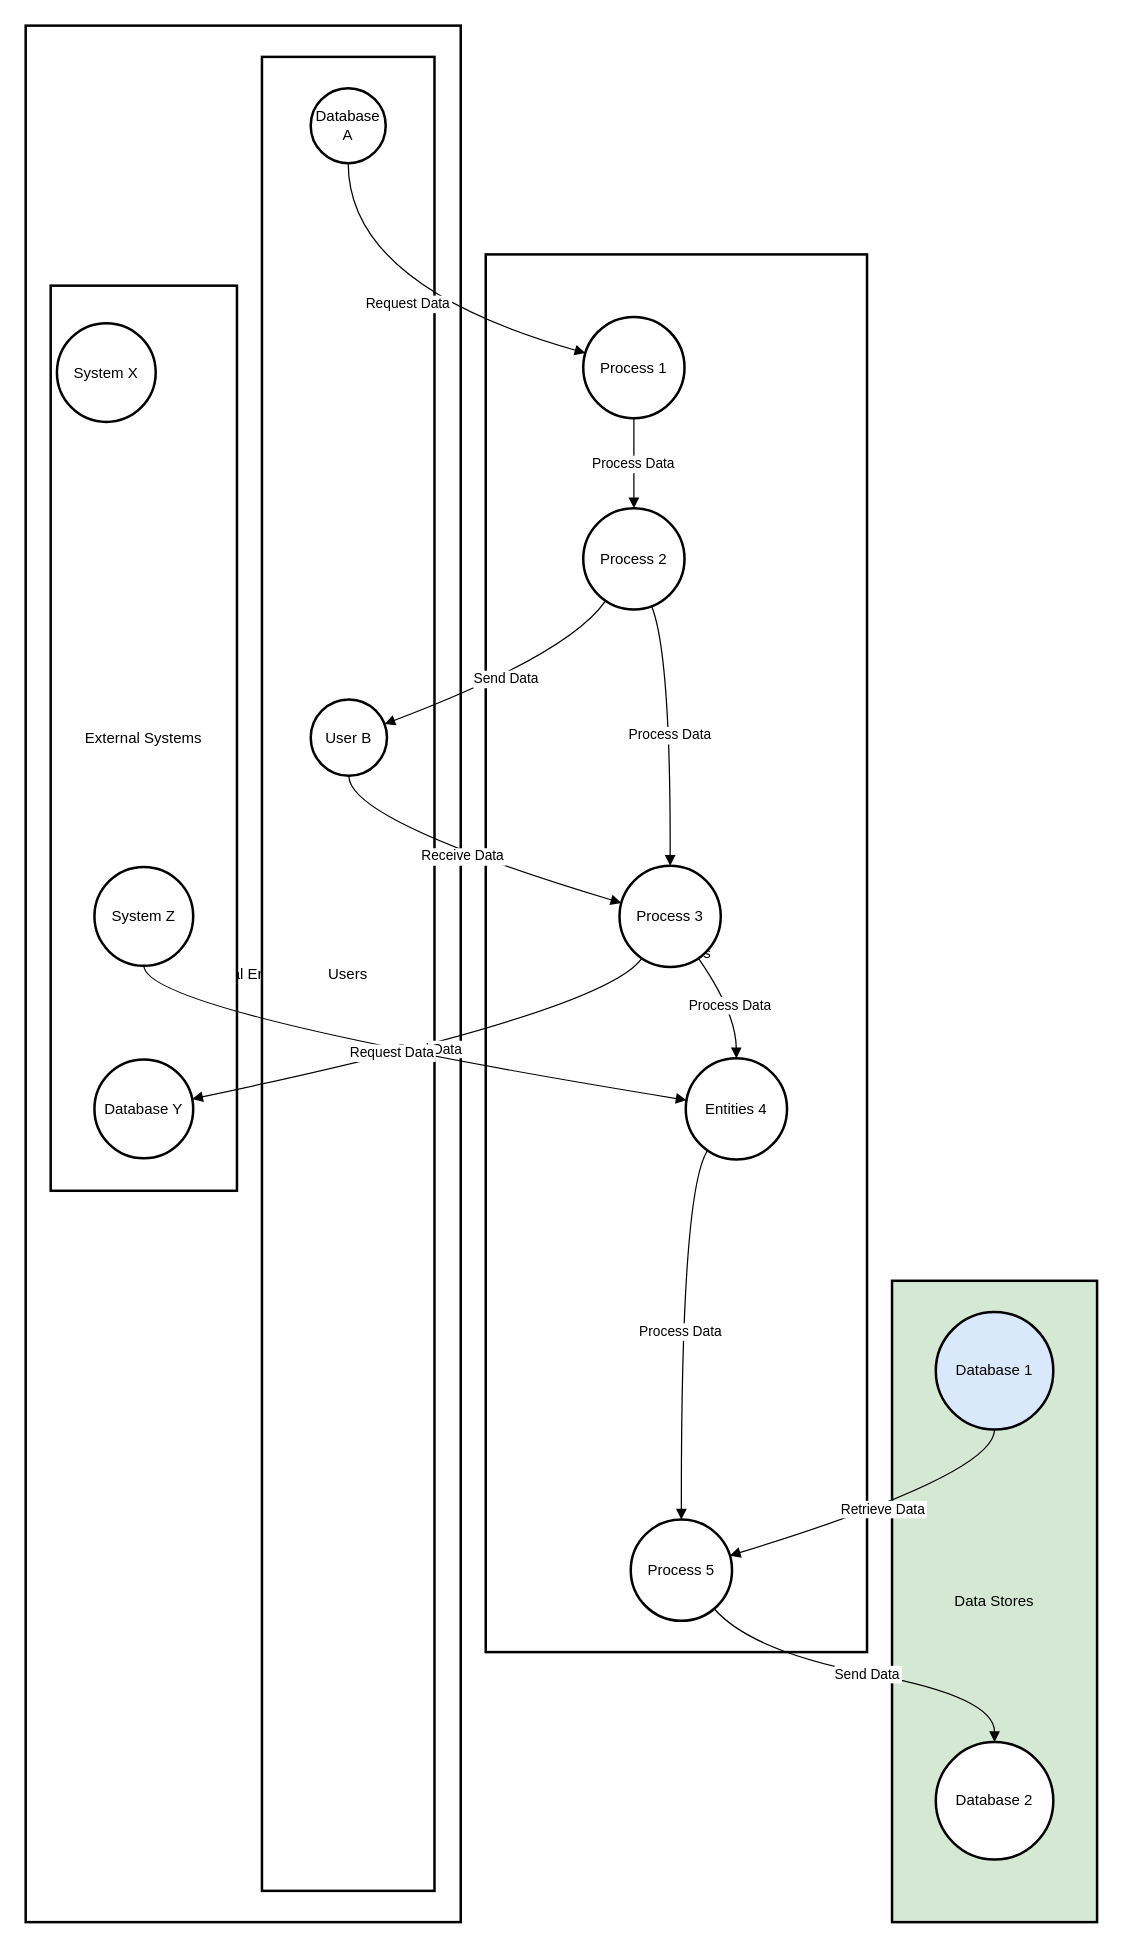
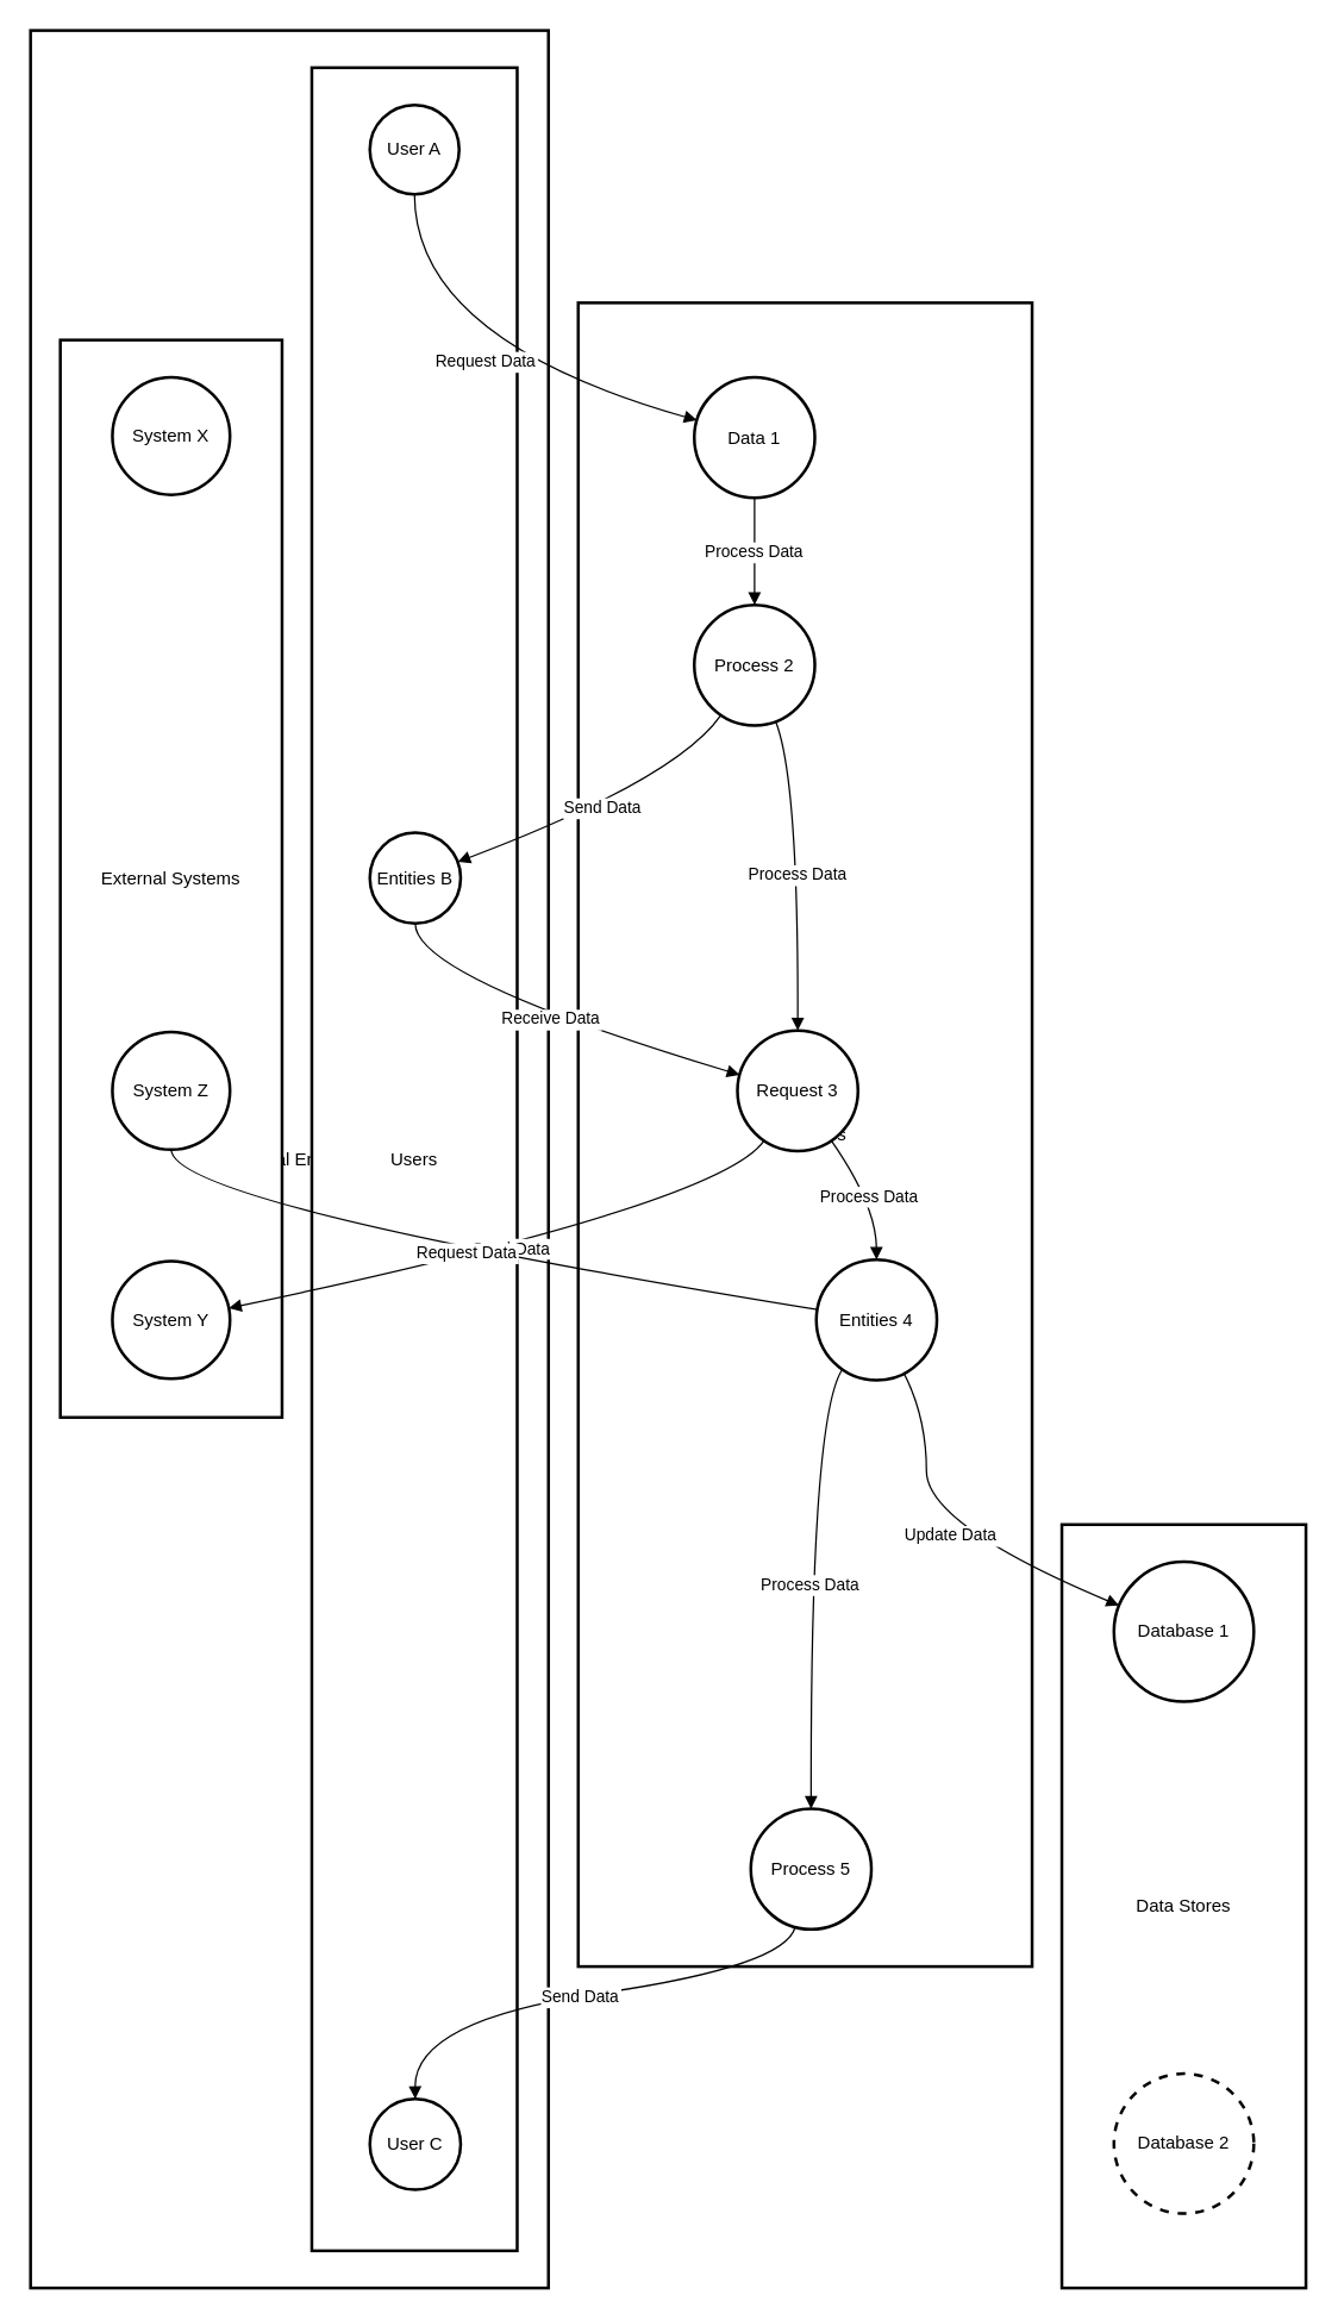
- <mxCell id="7" value="Database A" style="ellipse;aspect=fixed;strokeWidth=2;whiteSpace=wrap;" vertex="1" parent="1"><mxGeometry x="248" y="70" width="60" height="60" as="geometry" /></mxCell>
+ <mxCell id="7" value="User A" style="ellipse;aspect=fixed;strokeWidth=2;whiteSpace=wrap;" vertex="1" parent="1"><mxGeometry x="248" y="70" width="60" height="60" as="geometry" /></mxCell>
- <mxCell id="13" value="Process 1" style="ellipse;aspect=fixed;strokeWidth=2;whiteSpace=wrap;" vertex="1" parent="1"><mxGeometry x="466" y="253" width="81" height="81" as="geometry" /></mxCell>
+ <mxCell id="13" value="Data 1" style="ellipse;aspect=fixed;strokeWidth=2;whiteSpace=wrap;" vertex="1" parent="1"><mxGeometry x="466" y="253" width="81" height="81" as="geometry" /></mxCell>
- <mxCell id="10" value="System X" style="ellipse;aspect=fixed;strokeWidth=2;whiteSpace=wrap;" vertex="1" parent="1"><mxGeometry x="45" y="258" width="79" height="79" as="geometry" /></mxCell>
+ <mxCell id="10" value="System X" style="ellipse;aspect=fixed;strokeWidth=2;whiteSpace=wrap;" vertex="1" parent="1"><mxGeometry x="75" y="253" width="79" height="79" as="geometry" /></mxCell>
- <mxCell id="8" value="User B" style="ellipse;aspect=fixed;strokeWidth=2;whiteSpace=wrap;" vertex="1" parent="1"><mxGeometry x="248" y="559" width="61" height="61" as="geometry" /></mxCell>
+ <mxCell id="8" value="Entities B" style="ellipse;aspect=fixed;strokeWidth=2;whiteSpace=wrap;" vertex="1" parent="1"><mxGeometry x="248" y="559" width="61" height="61" as="geometry" /></mxCell>
- <mxCell id="15" value="Process 3" style="ellipse;aspect=fixed;strokeWidth=2;whiteSpace=wrap;" vertex="1" parent="1"><mxGeometry x="495" y="692" width="81" height="81" as="geometry" /></mxCell>
+ <mxCell id="15" value="Request 3" style="ellipse;aspect=fixed;strokeWidth=2;whiteSpace=wrap;" vertex="1" parent="1"><mxGeometry x="495" y="692" width="81" height="81" as="geometry" /></mxCell>
- <mxCell id="30" value="Request Data" style="curved=1;startArrow=none;endArrow=block;exitX=0.5;exitY=1;entryX=0;entryY=0.41;" edge="1" parent="1" source="12" target="16"><mxGeometry relative="1" as="geometry"><Array as="points"><mxPoint x="115" y="809" /></Array></mxGeometry></mxCell>
+ <mxCell id="30" value="Request Data" style="curved=1;startArrow=none;endArrow=none;exitX=0.5;exitY=1;entryX=0;entryY=0.41;" edge="1" parent="1" source="12" target="16"><mxGeometry relative="1" as="geometry"><Array as="points"><mxPoint x="115" y="809" /></Array></mxGeometry></mxCell>
- <mxCell id="11" value="Database Y" style="ellipse;aspect=fixed;strokeWidth=2;whiteSpace=wrap;" vertex="1" parent="1"><mxGeometry x="75" y="847" width="79" height="79" as="geometry" /></mxCell>
+ <mxCell id="11" value="System Y" style="ellipse;aspect=fixed;strokeWidth=2;whiteSpace=wrap;" vertex="1" parent="1"><mxGeometry x="75" y="847" width="79" height="79" as="geometry" /></mxCell>
+ <mxCell id="25" value="Update Data" style="curved=1;startArrow=none;endArrow=block;exitX=0.75;exitY=0.99;entryX=0;entryY=0.29;" edge="1" parent="1" source="16" target="18"><mxGeometry relative="1" as="geometry"><Array as="points"><mxPoint x="622" y="952" /><mxPoint x="622" y="1024" /></Array></mxGeometry></mxCell>
- <mxCell id="18" value="Database 1" style="ellipse;aspect=fixed;strokeWidth=2;whiteSpace=wrap;fillColor=#dae8fc;" vertex="1" parent="1"><mxGeometry x="748" y="1049" width="94" height="94" as="geometry" /></mxCell>
+ <mxCell id="18" value="Database 1" style="ellipse;aspect=fixed;strokeWidth=2;whiteSpace=wrap;" vertex="1" parent="1"><mxGeometry x="748" y="1049" width="94" height="94" as="geometry" /></mxCell>
- <mxCell id="26" value="Retrieve Data" style="curved=1;startArrow=none;endArrow=block;exitX=0.5;exitY=1;entryX=1;entryY=0.35;" edge="1" parent="1" source="18" target="17"><mxGeometry relative="1" as="geometry"><Array as="points"><mxPoint x="795" y="1179" /></Array></mxGeometry></mxCell>
- <mxCell id="2" value="Data Stores" style="whiteSpace=wrap;strokeWidth=2;fillColor=#d5e8d4;" vertex="1" parent="1"><mxGeometry x="713" y="1024" width="164" height="513" as="geometry" /></mxCell>
+ <mxCell id="2" value="Data Stores" style="whiteSpace=wrap;strokeWidth=2;" vertex="1" parent="1"><mxGeometry x="713" y="1024" width="164" height="513" as="geometry" /></mxCell>
- <mxCell id="32" value="Send Data" style="curved=1;startArrow=none;endArrow=block;exitX=0.93;exitY=1;entryX=0.5;entryY=0.01;" edge="1" parent="1" source="17" target="19"><mxGeometry relative="1" as="geometry"><Array as="points"><mxPoint x="601" y="1321" /><mxPoint x="795" y="1357" /></Array></mxGeometry></mxCell>
+ <mxCell id="27" value="Send Data" style="curved=1;startArrow=none;endArrow=block;exitX=0.36;exitY=1;entryX=0.5;entryY=0;" edge="1" parent="1" source="17" target="9"><mxGeometry relative="1" as="geometry"><Array as="points"><mxPoint x="527" y="1321" /><mxPoint x="278" y="1357" /></Array></mxGeometry></mxCell>
+ <mxCell id="9" value="User C" style="ellipse;aspect=fixed;strokeWidth=2;whiteSpace=wrap;" vertex="1" parent="1"><mxGeometry x="248" y="1410" width="61" height="61" as="geometry" /></mxCell>
- <mxCell id="19" value="Database 2" style="ellipse;aspect=fixed;strokeWidth=2;whiteSpace=wrap;" vertex="1" parent="1"><mxGeometry x="748" y="1393" width="94" height="94" as="geometry" /></mxCell>
+ <mxCell id="19" value="Database 2" style="ellipse;aspect=fixed;strokeWidth=2;whiteSpace=wrap;dashed=1;" vertex="1" parent="1"><mxGeometry x="748" y="1393" width="94" height="94" as="geometry" /></mxCell>
